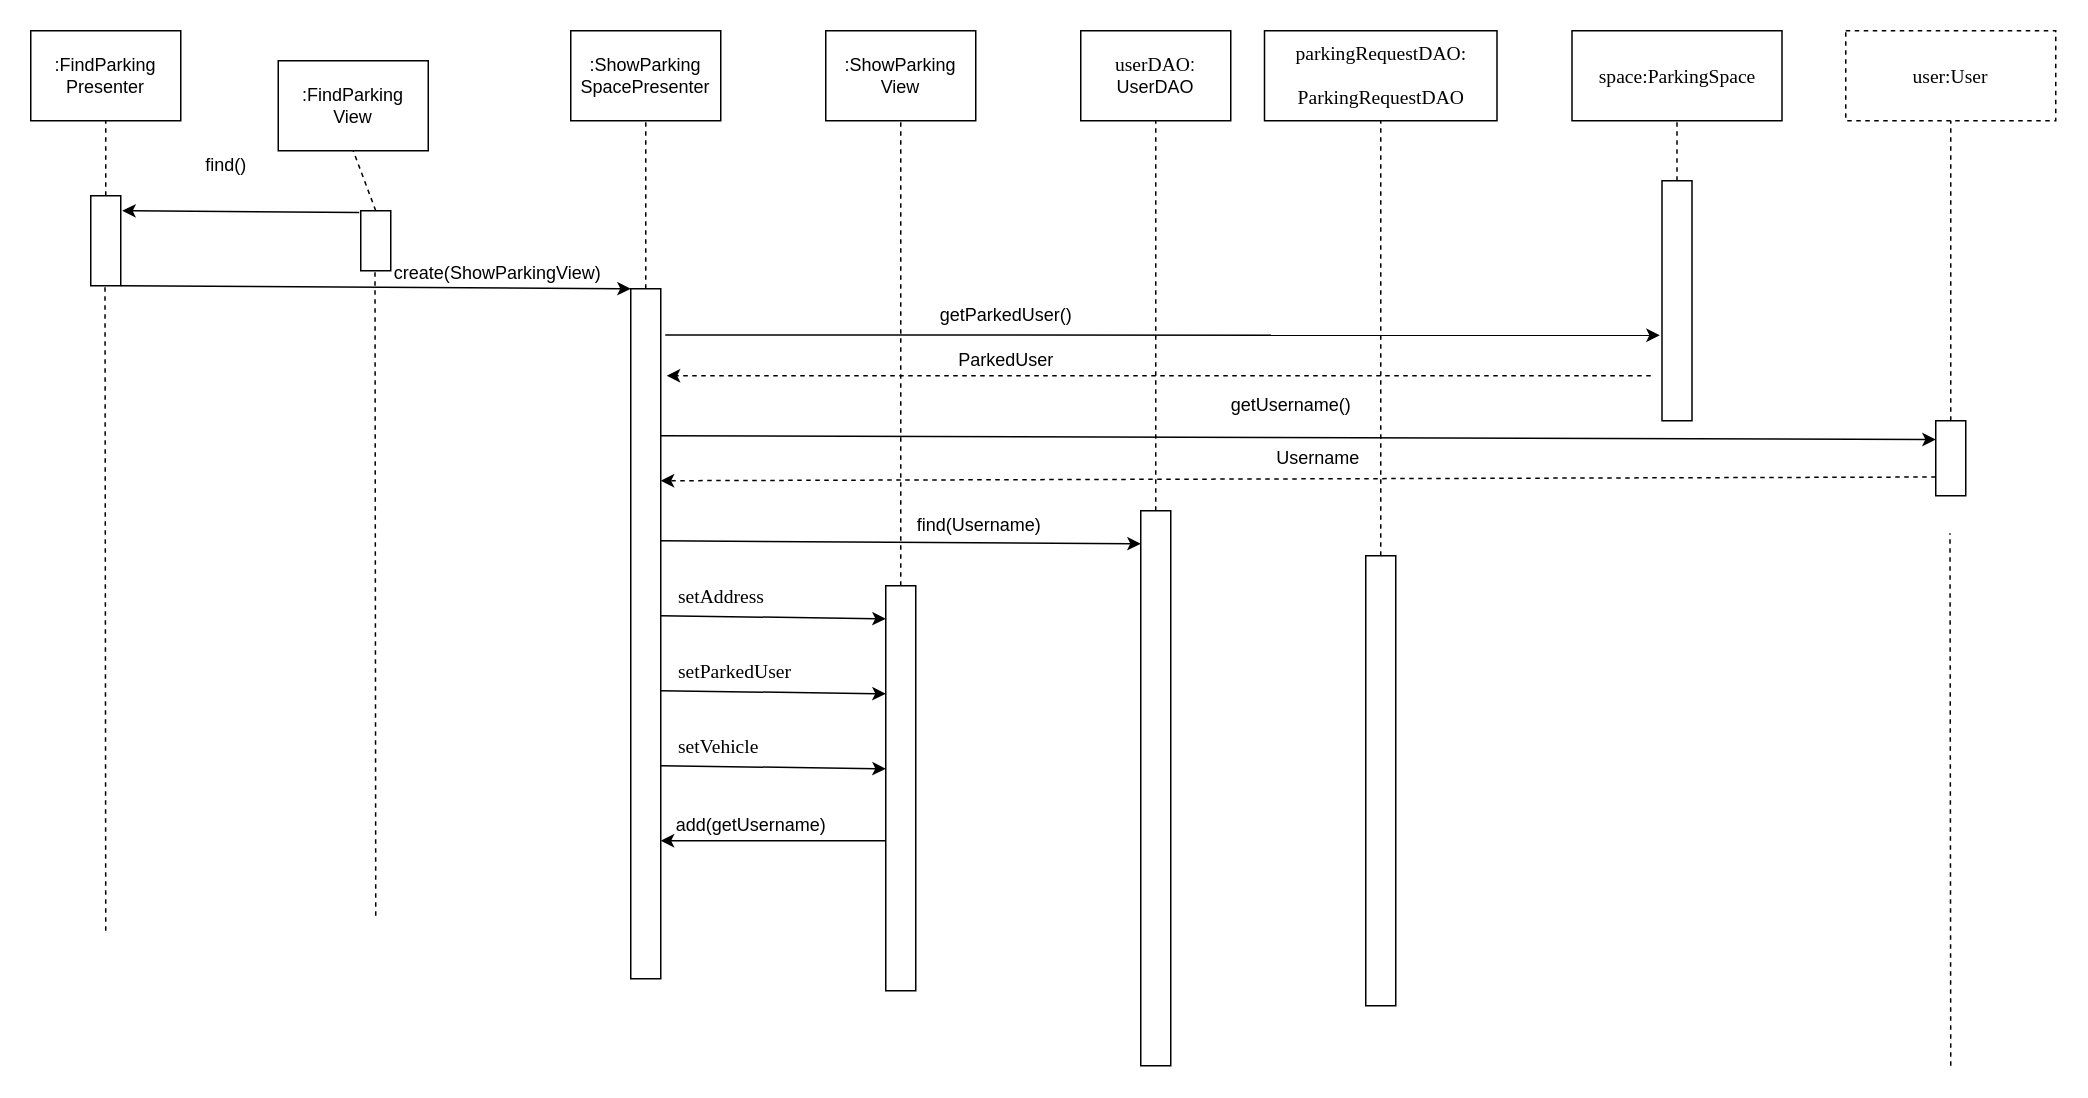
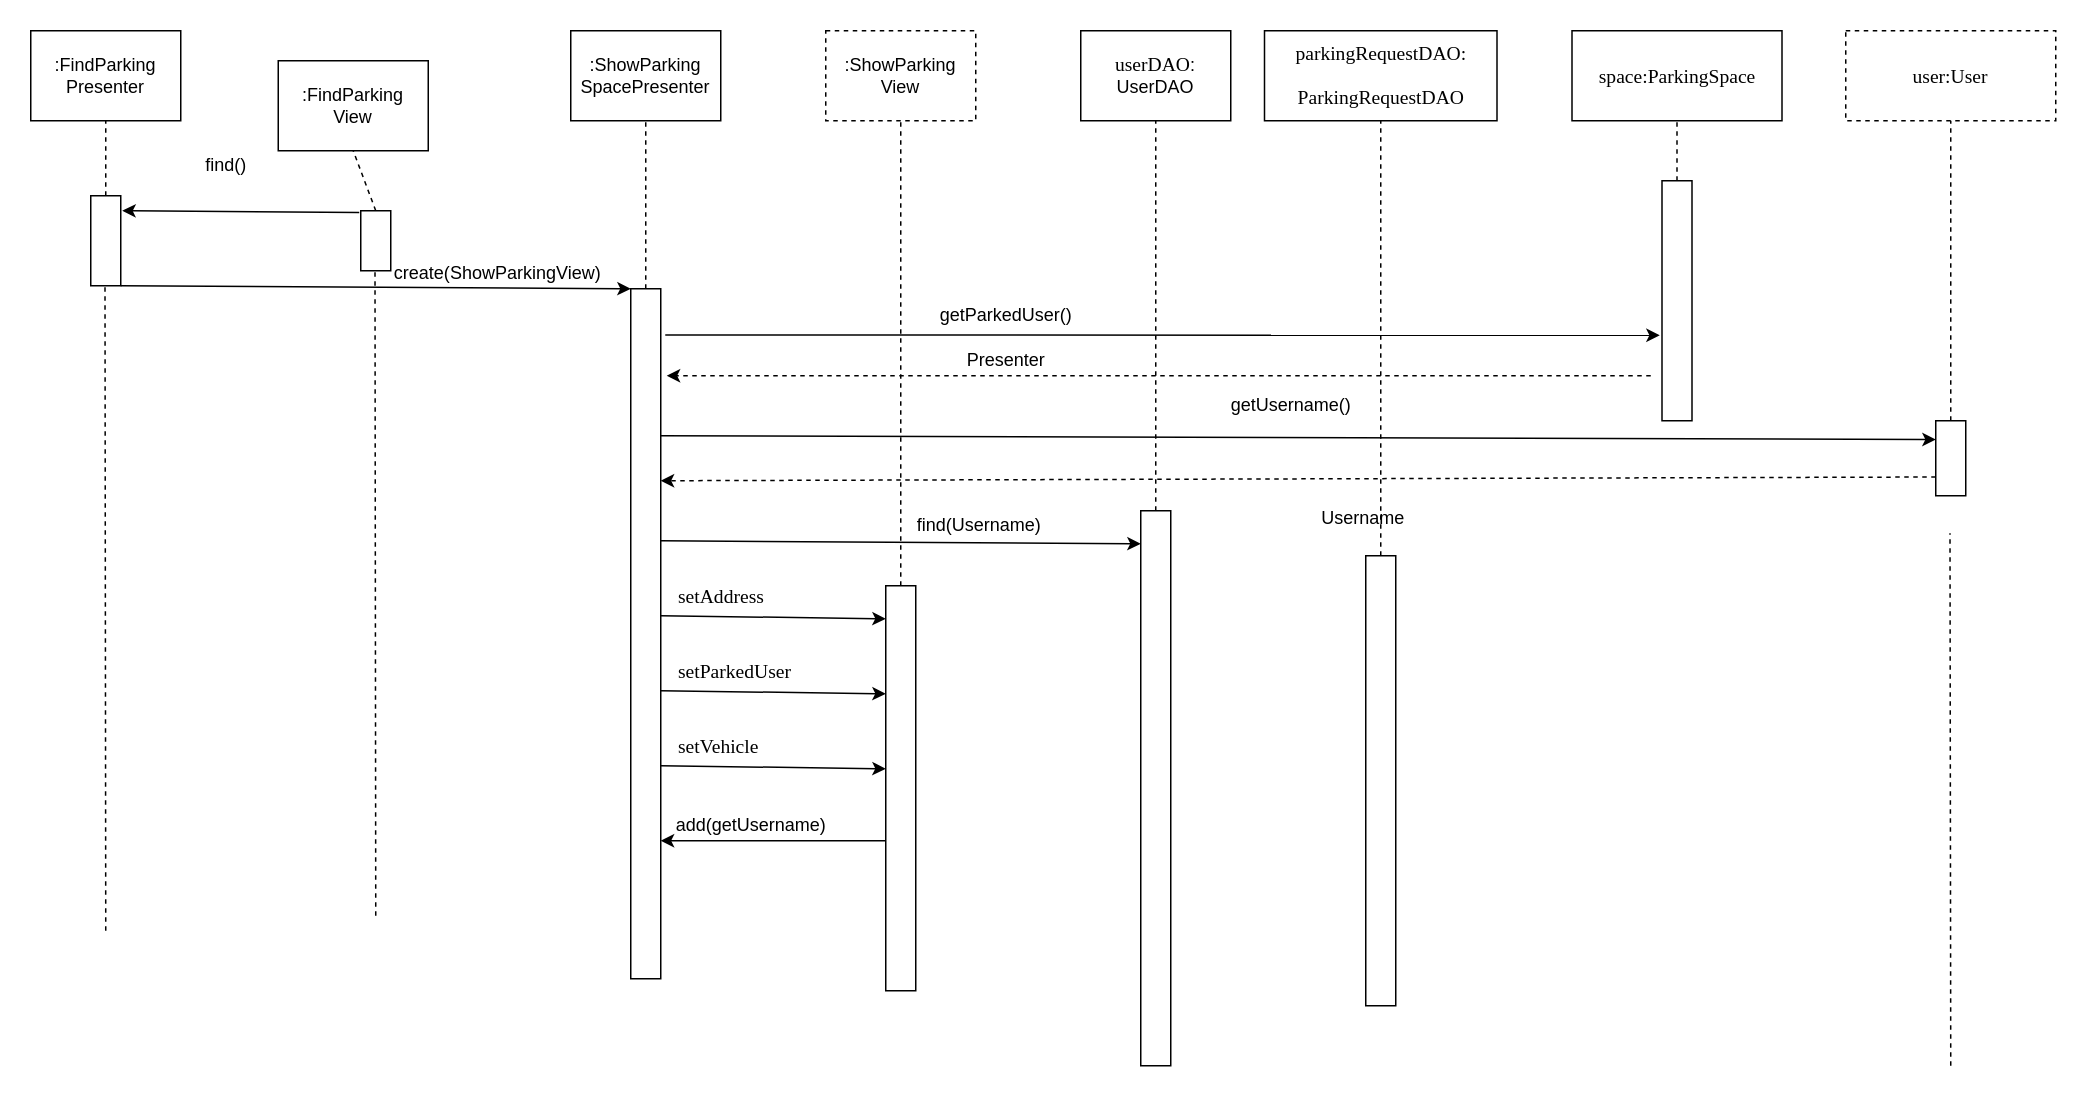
- <mxCell id="8" value=":ShowParking&lt;br&gt;View" style="rounded=0;whiteSpace=wrap;html=1;" parent="1" vertex="1"><mxGeometry x="550" y="20" width="100" height="60" as="geometry" /></mxCell>
+ <mxCell id="8" value=":ShowParking&lt;br&gt;View" style="rounded=0;whiteSpace=wrap;html=1;dashed=1;" parent="1" vertex="1"><mxGeometry x="550" y="20" width="100" height="60" as="geometry" /></mxCell>
- <mxCell id="32" value="ParkedUser" style="text;html=1;align=center;verticalAlign=middle;resizable=0;points=[];autosize=1;" vertex="1" parent="1"><mxGeometry x="630" y="230" width="80" height="20" as="geometry" /></mxCell>
+ <mxCell id="32" value="Presenter" style="text;html=1;align=center;verticalAlign=middle;resizable=0;points=[];autosize=1;" vertex="1" parent="1"><mxGeometry x="630" y="230" width="80" height="20" as="geometry" /></mxCell>
- <mxCell id="39" value="Username" style="text;html=1;align=center;verticalAlign=middle;resizable=0;points=[];autosize=1;" vertex="1" parent="1"><mxGeometry x="842.5" y="295" width="70" height="20" as="geometry" /></mxCell>
+ <mxCell id="39" value="Username" style="text;html=1;align=center;verticalAlign=middle;resizable=0;points=[];autosize=1;" vertex="1" parent="1"><mxGeometry x="872.5" y="335" width="70" height="20" as="geometry" /></mxCell>
